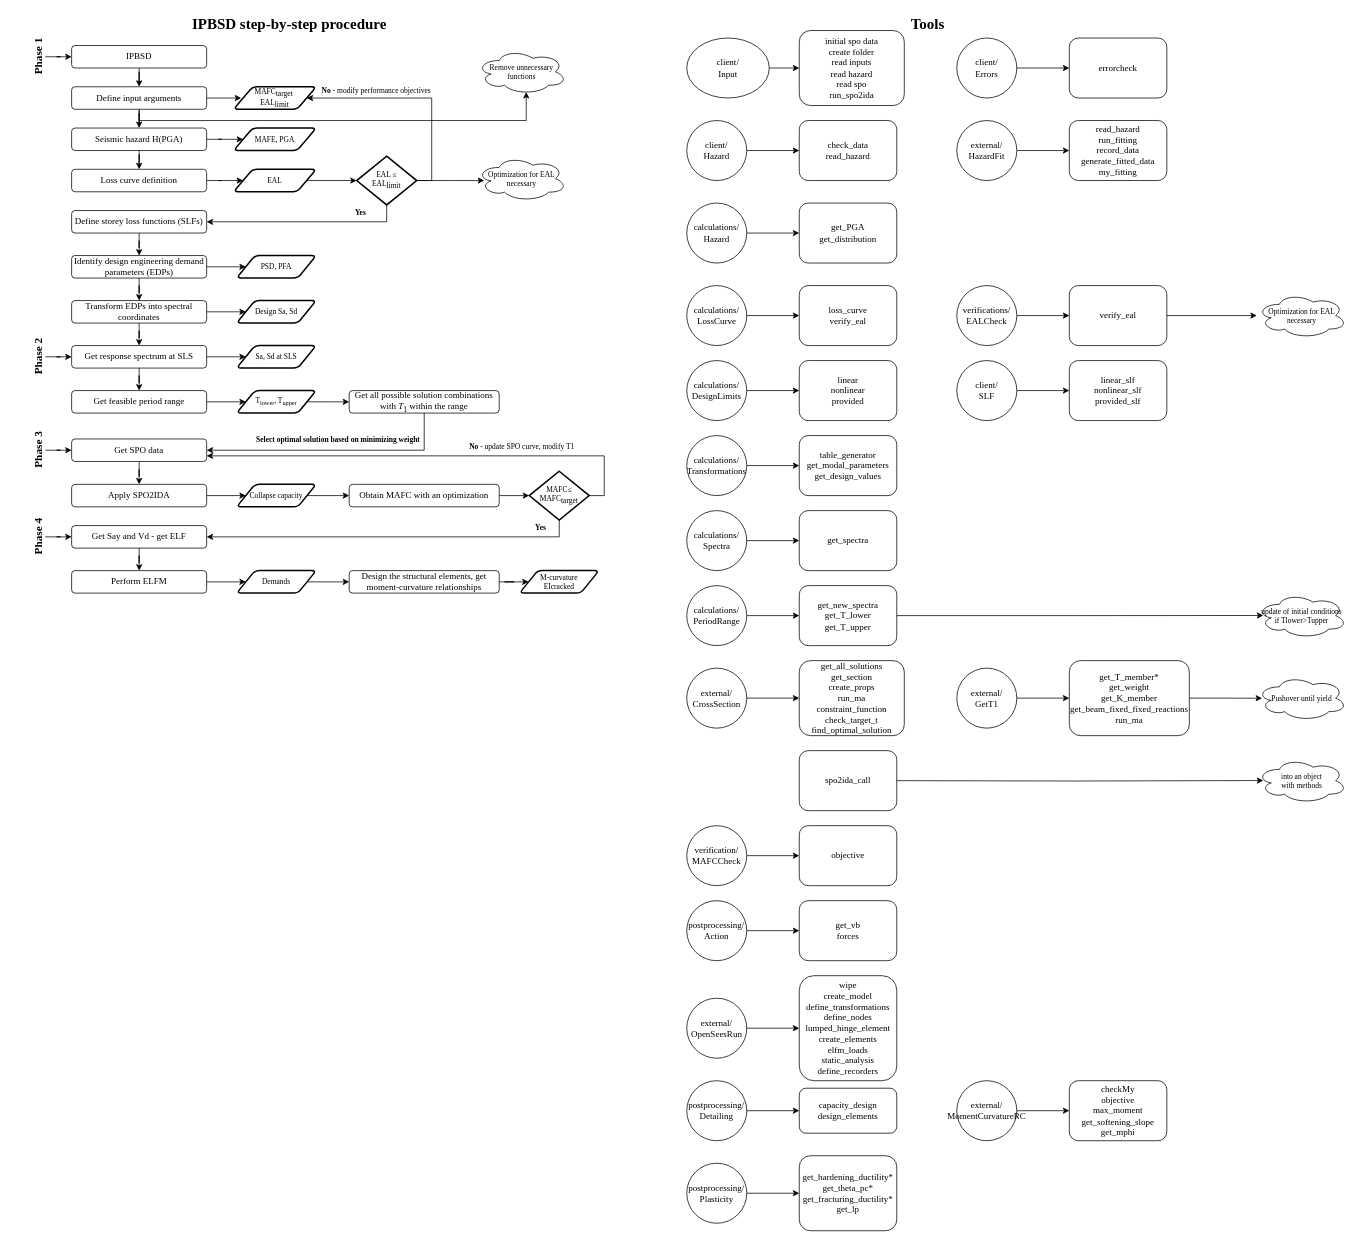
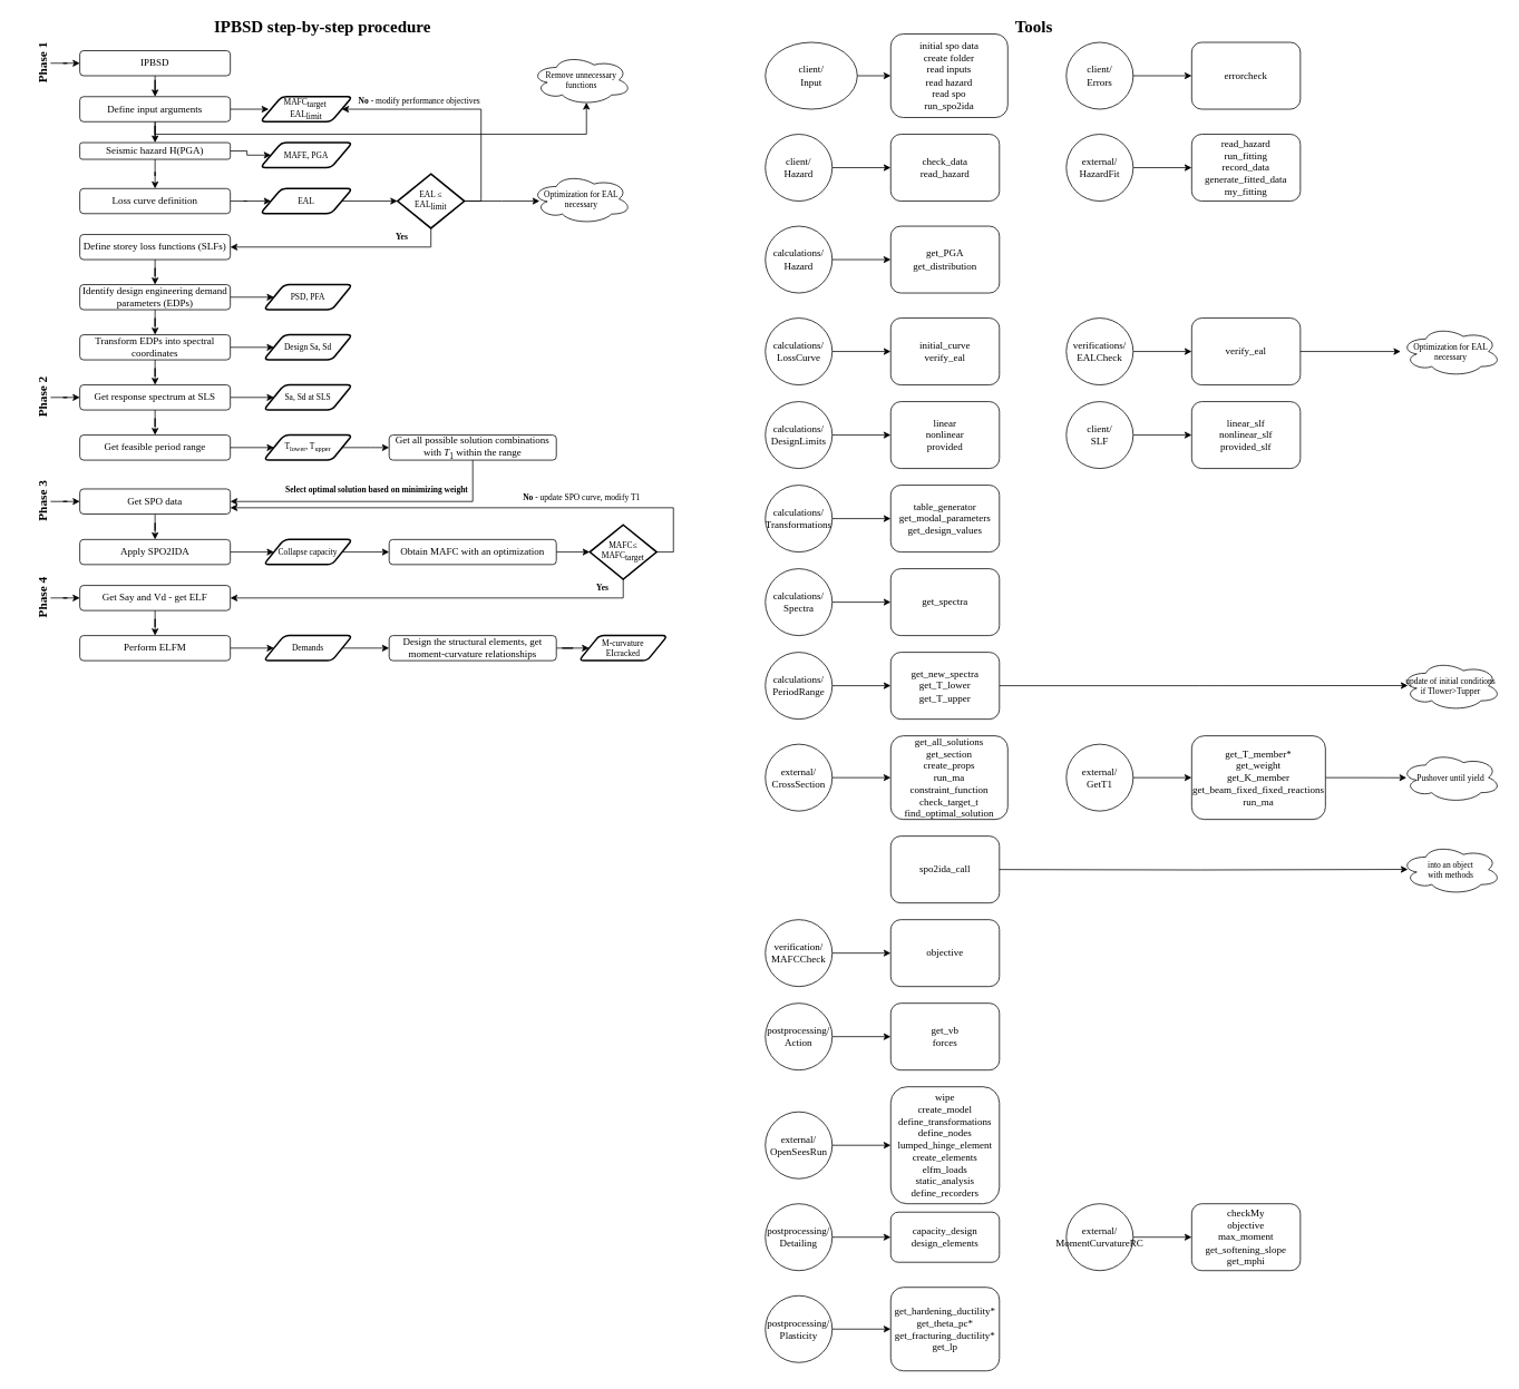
- <mxCell id="14" value="Seismic hazard H(PGA)" style="rounded=1;whiteSpace=wrap;html=1;fontFamily=Garamond;" parent="1" vertex="1"><mxGeometry x="95" y="170" width="180" height="30" as="geometry" /></mxCell>
+ <mxCell id="14" value="Seismic hazard H(PGA)" style="rounded=1;whiteSpace=wrap;html=1;fontFamily=Garamond;" parent="1" vertex="1"><mxGeometry x="95" y="170" width="180" height="20" as="geometry" /></mxCell>
- <mxCell id="95" value="loss_curve&lt;br&gt;verify_eal" style="rounded=1;whiteSpace=wrap;html=1;fontFamily=Garamond;" parent="1" vertex="1"><mxGeometry x="1065" y="380" width="130" height="80" as="geometry" /></mxCell>
+ <mxCell id="95" value="initial_curve&lt;br&gt;verify_eal" style="rounded=1;whiteSpace=wrap;html=1;fontFamily=Garamond;" parent="1" vertex="1"><mxGeometry x="1065" y="380" width="130" height="80" as="geometry" /></mxCell>
